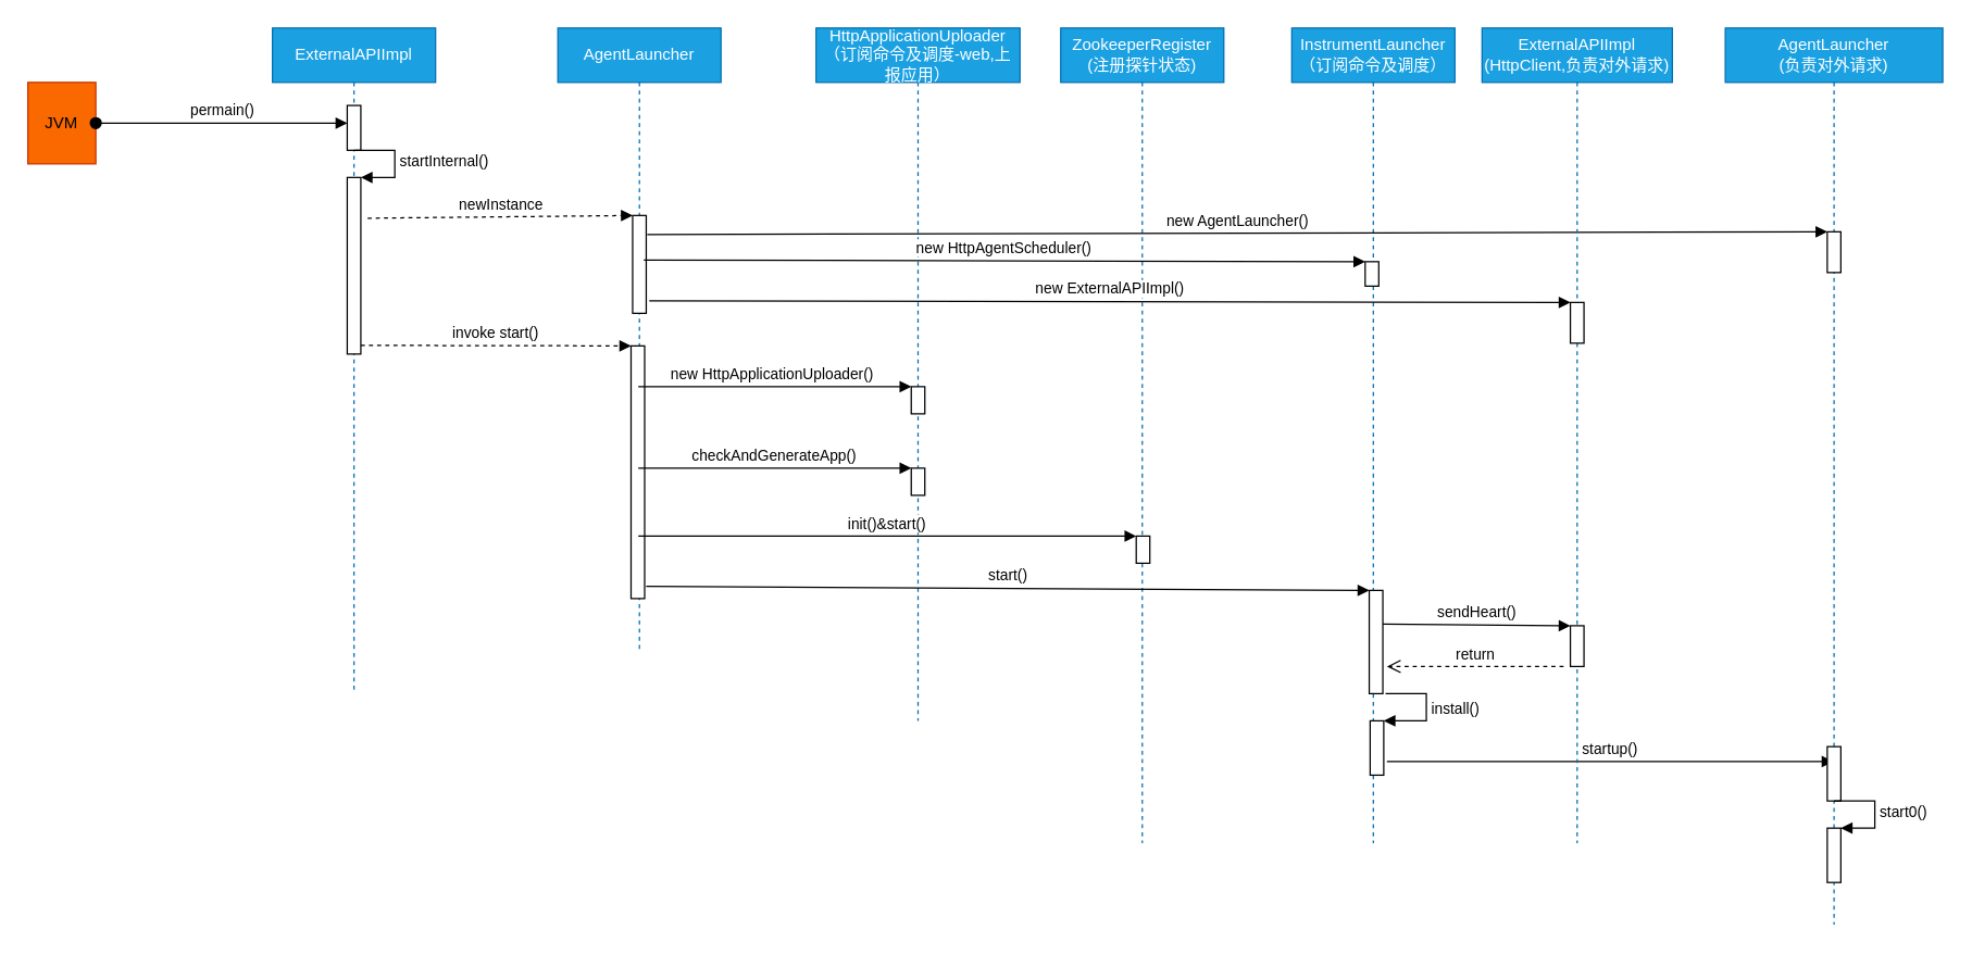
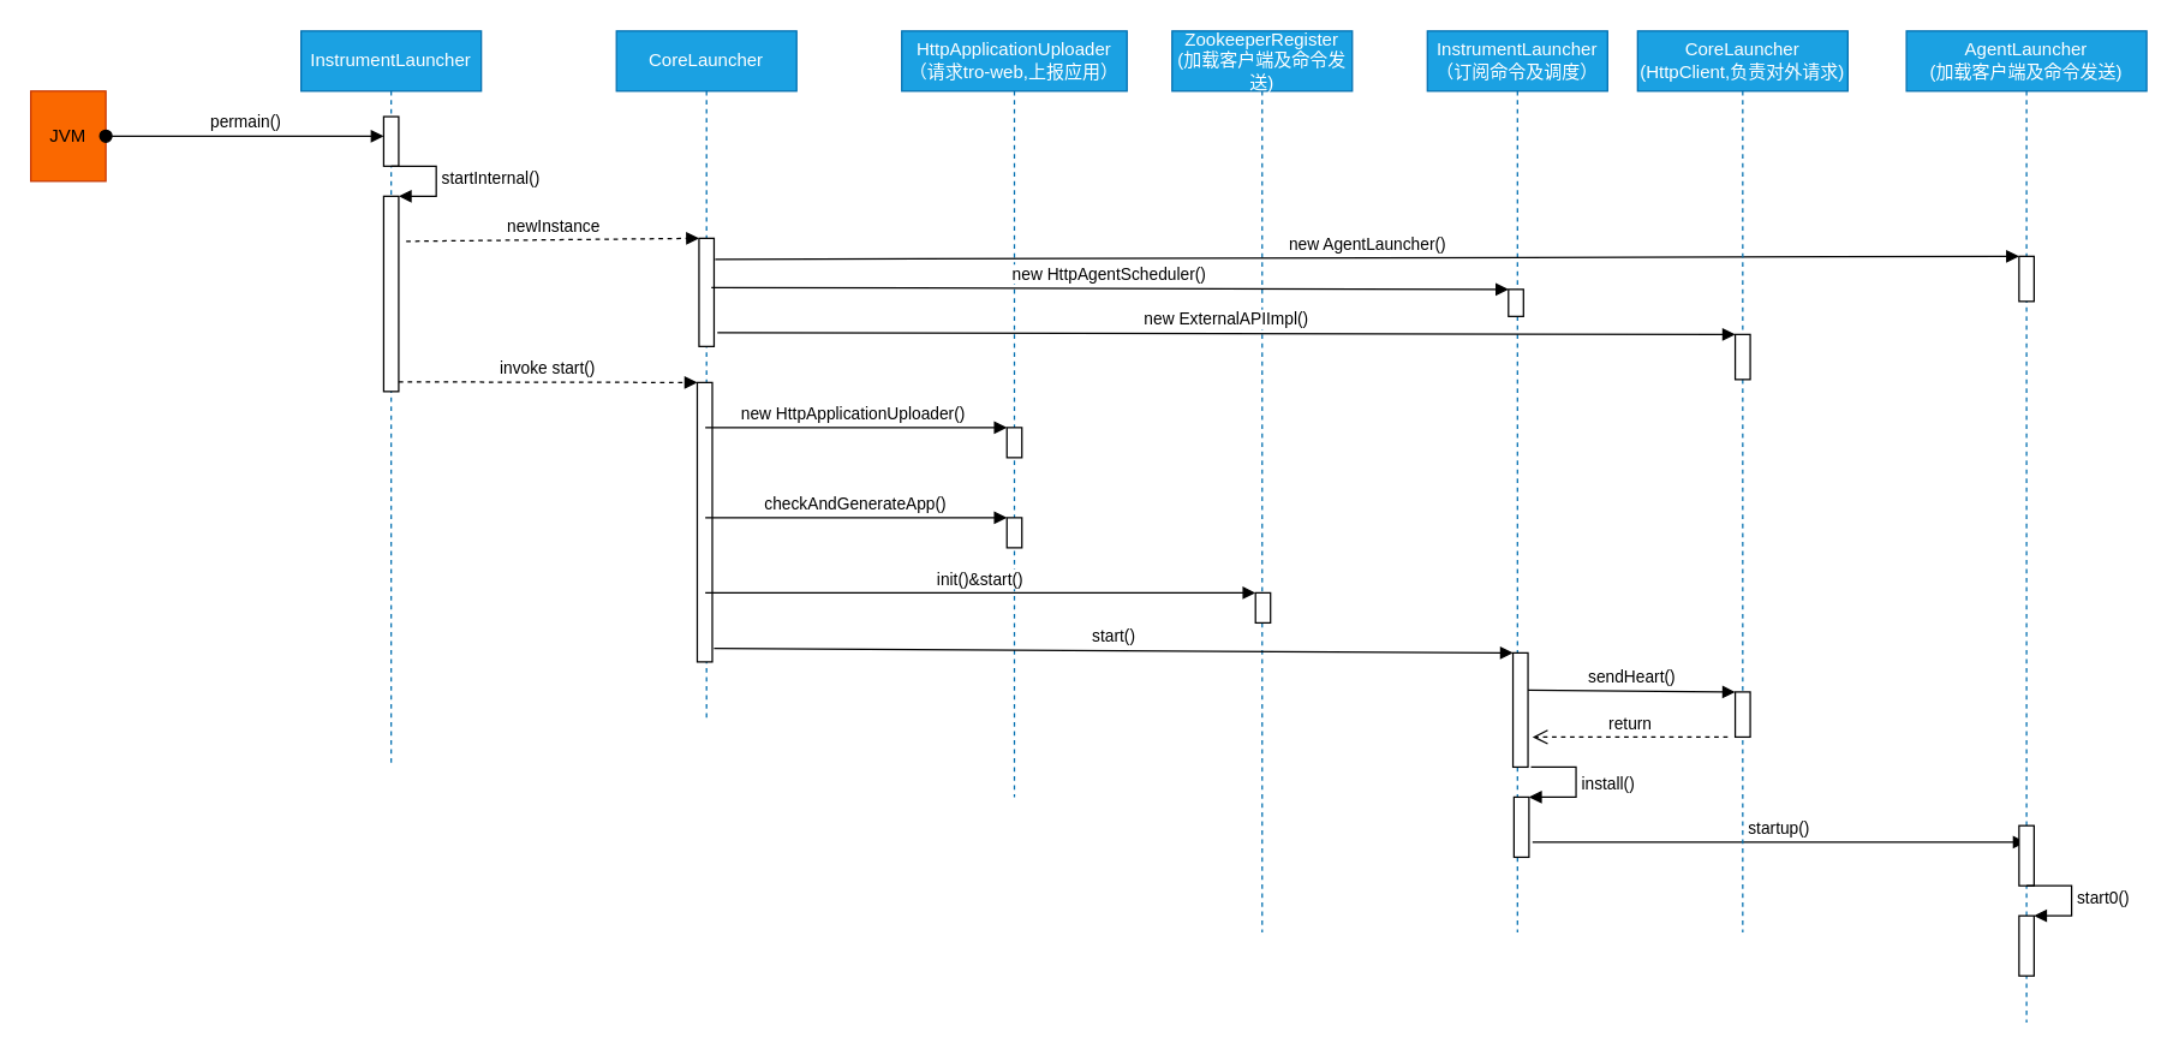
- <mxCell id="2" value="ExternalAPIImpl" style="shape=umlLifeline;perimeter=lifelinePerimeter;whiteSpace=wrap;html=1;container=1;collapsible=0;recursiveResize=0;outlineConnect=0;fillColor=#1ba1e2;fontColor=#ffffff;strokeColor=#006EAF;" vertex="1" parent="1"><mxGeometry x="200" y="20" width="120" height="490" as="geometry" /></mxCell>
+ <mxCell id="2" value="InstrumentLauncher" style="shape=umlLifeline;perimeter=lifelinePerimeter;whiteSpace=wrap;html=1;container=1;collapsible=0;recursiveResize=0;outlineConnect=0;fillColor=#1ba1e2;fontColor=#ffffff;strokeColor=#006EAF;" vertex="1" parent="1"><mxGeometry x="200" y="20" width="120" height="490" as="geometry" /></mxCell>
- <mxCell id="6" value="AgentLauncher" style="shape=umlLifeline;perimeter=lifelinePerimeter;whiteSpace=wrap;html=1;container=1;collapsible=0;recursiveResize=0;outlineConnect=0;fillColor=#1ba1e2;fontColor=#ffffff;strokeColor=#006EAF;" vertex="1" parent="1"><mxGeometry x="410" y="20" width="120" height="460" as="geometry" /></mxCell>
+ <mxCell id="6" value="CoreLauncher" style="shape=umlLifeline;perimeter=lifelinePerimeter;whiteSpace=wrap;html=1;container=1;collapsible=0;recursiveResize=0;outlineConnect=0;fillColor=#1ba1e2;fontColor=#ffffff;strokeColor=#006EAF;" vertex="1" parent="1"><mxGeometry x="410" y="20" width="120" height="460" as="geometry" /></mxCell>
- <mxCell id="10" value="HttpApplicationUploader（订阅命令及调度-web,上报应用）" style="shape=umlLifeline;perimeter=lifelinePerimeter;whiteSpace=wrap;html=1;container=1;collapsible=0;recursiveResize=0;outlineConnect=0;fillColor=#1ba1e2;fontColor=#ffffff;strokeColor=#006EAF;" vertex="1" parent="1"><mxGeometry x="600" y="20" width="150" height="510" as="geometry" /></mxCell>
+ <mxCell id="10" value="HttpApplicationUploader（请求tro-web,上报应用）" style="shape=umlLifeline;perimeter=lifelinePerimeter;whiteSpace=wrap;html=1;container=1;collapsible=0;recursiveResize=0;outlineConnect=0;fillColor=#1ba1e2;fontColor=#ffffff;strokeColor=#006EAF;" vertex="1" parent="1"><mxGeometry x="600" y="20" width="150" height="510" as="geometry" /></mxCell>
- <mxCell id="13" value="ZookeeperRegister&lt;br&gt;(注册探针状态)" style="shape=umlLifeline;perimeter=lifelinePerimeter;whiteSpace=wrap;html=1;container=1;collapsible=0;recursiveResize=0;outlineConnect=0;fillColor=#1ba1e2;fontColor=#ffffff;strokeColor=#006EAF;" vertex="1" parent="1"><mxGeometry x="780" y="20" width="120" height="600" as="geometry" /></mxCell>
+ <mxCell id="13" value="ZookeeperRegister&lt;br&gt;(加载客户端及命令发送)" style="shape=umlLifeline;perimeter=lifelinePerimeter;whiteSpace=wrap;html=1;container=1;collapsible=0;recursiveResize=0;outlineConnect=0;fillColor=#1ba1e2;fontColor=#ffffff;strokeColor=#006EAF;" vertex="1" parent="1"><mxGeometry x="780" y="20" width="120" height="600" as="geometry" /></mxCell>
- <mxCell id="35" value="ExternalAPIImpl&lt;br&gt;(HttpClient,负责对外请求)" style="shape=umlLifeline;perimeter=lifelinePerimeter;whiteSpace=wrap;html=1;container=1;collapsible=0;recursiveResize=0;outlineConnect=0;fillColor=#1ba1e2;fontColor=#ffffff;strokeColor=#006EAF;" vertex="1" parent="1"><mxGeometry x="1090" y="20" width="140" height="600" as="geometry" /></mxCell>
+ <mxCell id="35" value="CoreLauncher&lt;br&gt;(HttpClient,负责对外请求)" style="shape=umlLifeline;perimeter=lifelinePerimeter;whiteSpace=wrap;html=1;container=1;collapsible=0;recursiveResize=0;outlineConnect=0;fillColor=#1ba1e2;fontColor=#ffffff;strokeColor=#006EAF;" vertex="1" parent="1"><mxGeometry x="1090" y="20" width="140" height="600" as="geometry" /></mxCell>
- <mxCell id="28" value="AgentLauncher&lt;br&gt;(负责对外请求)" style="shape=umlLifeline;perimeter=lifelinePerimeter;whiteSpace=wrap;html=1;container=1;collapsible=0;recursiveResize=0;outlineConnect=0;fillColor=#1ba1e2;fontColor=#ffffff;strokeColor=#006EAF;" vertex="1" parent="1"><mxGeometry x="1269" y="20" width="160" height="660" as="geometry" /></mxCell>
+ <mxCell id="28" value="AgentLauncher&lt;br&gt;(加载客户端及命令发送)" style="shape=umlLifeline;perimeter=lifelinePerimeter;whiteSpace=wrap;html=1;container=1;collapsible=0;recursiveResize=0;outlineConnect=0;fillColor=#1ba1e2;fontColor=#ffffff;strokeColor=#006EAF;" vertex="1" parent="1"><mxGeometry x="1269" y="20" width="160" height="660" as="geometry" /></mxCell>
